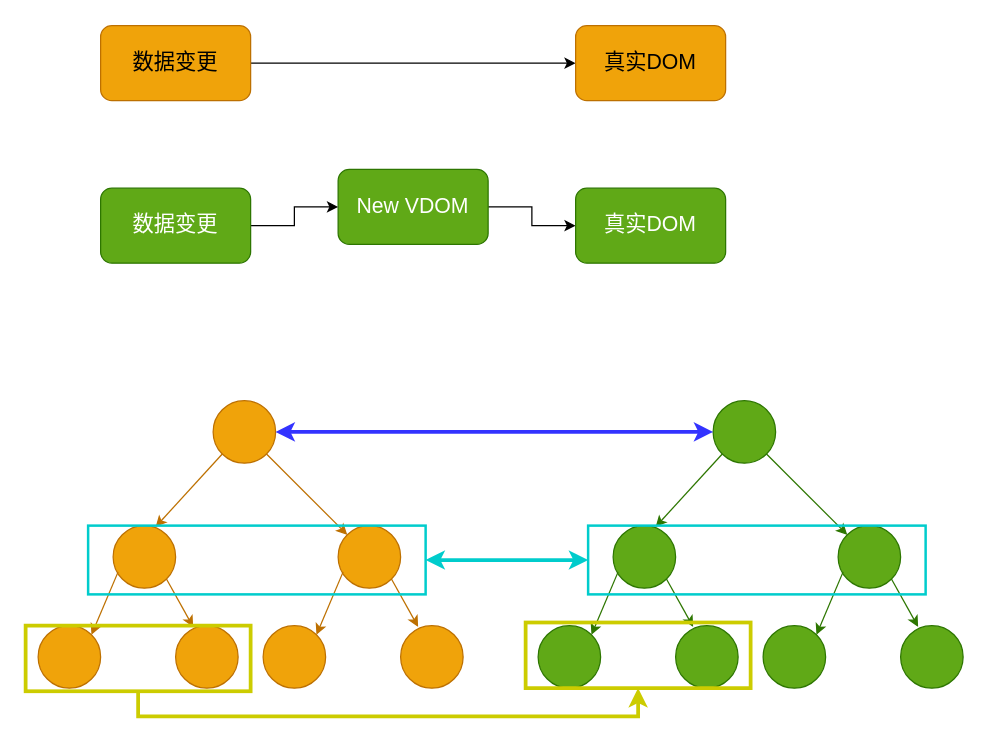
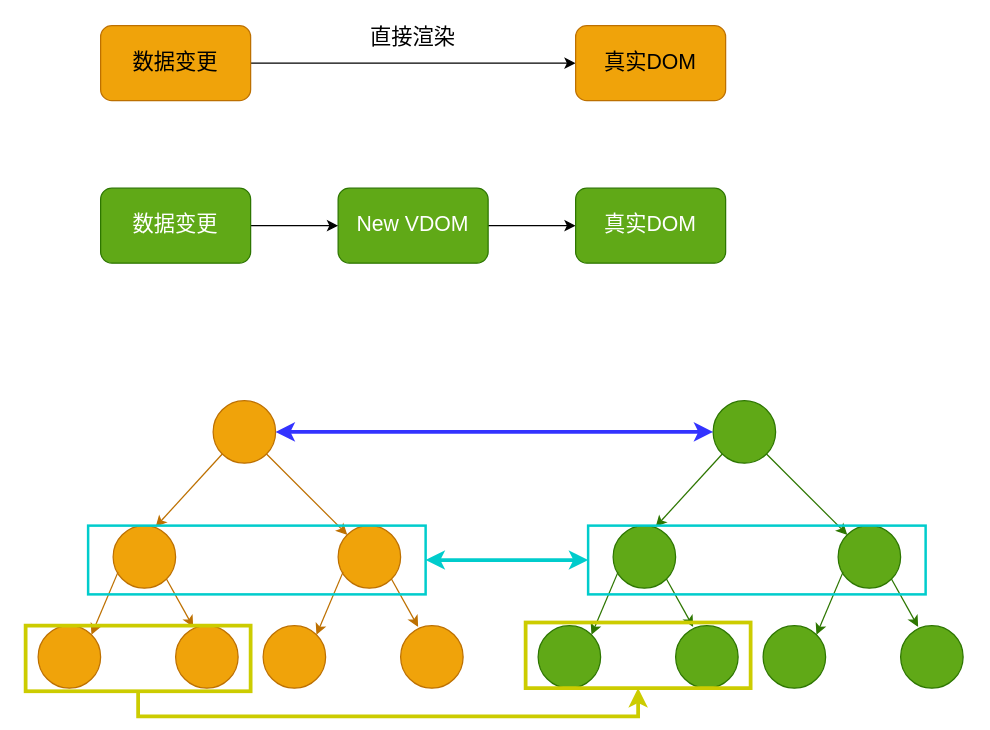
+ <mxCell id="10" value="直接渲染" style="text;html=1;strokeColor=none;fillColor=none;align=center;verticalAlign=middle;whiteSpace=wrap;rounded=0;fontSize=17;" vertex="1" parent="1"><mxGeometry x="280" y="20" width="100" height="20" as="geometry" /></mxCell>
- <mxCell id="3" value="New VDOM" style="rounded=1;whiteSpace=wrap;html=1;fontColor=#ffffff;strokeColor=#2D7600;fillColor=#60a917;fontSize=17;" vertex="1" parent="1"><mxGeometry x="270" y="135" width="120" height="60" as="geometry" /></mxCell>
+ <mxCell id="3" value="New VDOM" style="rounded=1;whiteSpace=wrap;html=1;fontColor=#ffffff;strokeColor=#2D7600;fillColor=#60a917;fontSize=17;" vertex="1" parent="1"><mxGeometry x="270" y="150" width="120" height="60" as="geometry" /></mxCell>
